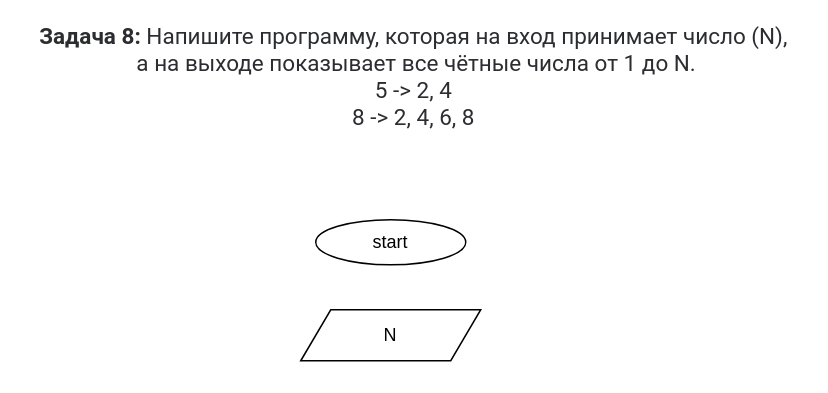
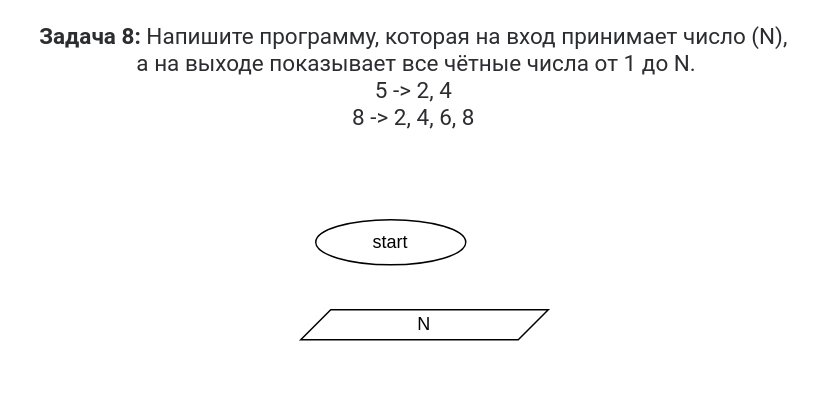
- <mxCell id="4" value="N" style="shape=parallelogram;perimeter=parallelogramPerimeter;whiteSpace=wrap;html=1;fixedSize=1;" vertex="1" parent="1"><mxGeometry x="200" y="206" width="120" height="34" as="geometry" /></mxCell>
+ <mxCell id="4" value="N" style="shape=parallelogram;perimeter=parallelogramPerimeter;whiteSpace=wrap;html=1;fixedSize=1;" vertex="1" parent="1"><mxGeometry x="200" y="206" width="165" height="20" as="geometry" /></mxCell>
